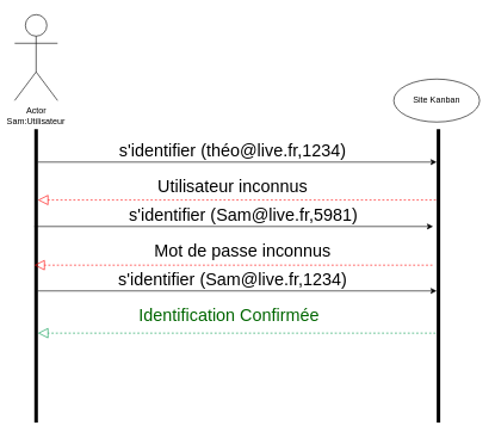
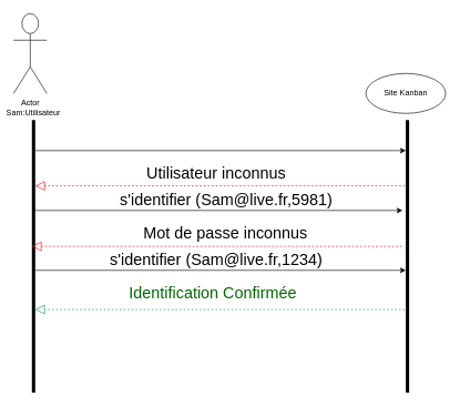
- <mxCell id="2" value="Actor" style="shape=umlActor;verticalLabelPosition=bottom;verticalAlign=top;html=1;outlineConnect=0;" vertex="1" parent="1"><mxGeometry x="20" y="20" width="60" height="120" as="geometry" /></mxCell>
+ <mxCell id="2" value="Actor" style="shape=umlActor;verticalLabelPosition=bottom;verticalAlign=top;html=1;outlineConnect=0;" vertex="1" parent="1"><mxGeometry x="20" y="20" width="50" height="120" as="geometry" /></mxCell>
- <mxCell id="10" value="s'identifier (théo@live.fr,1234)" style="text;html=1;strokeColor=none;fillColor=none;align=center;verticalAlign=middle;whiteSpace=wrap;rounded=0;fontSize=24;" vertex="1" parent="1"><mxGeometry x="90" y="200" width="470" height="20" as="geometry" /></mxCell>
